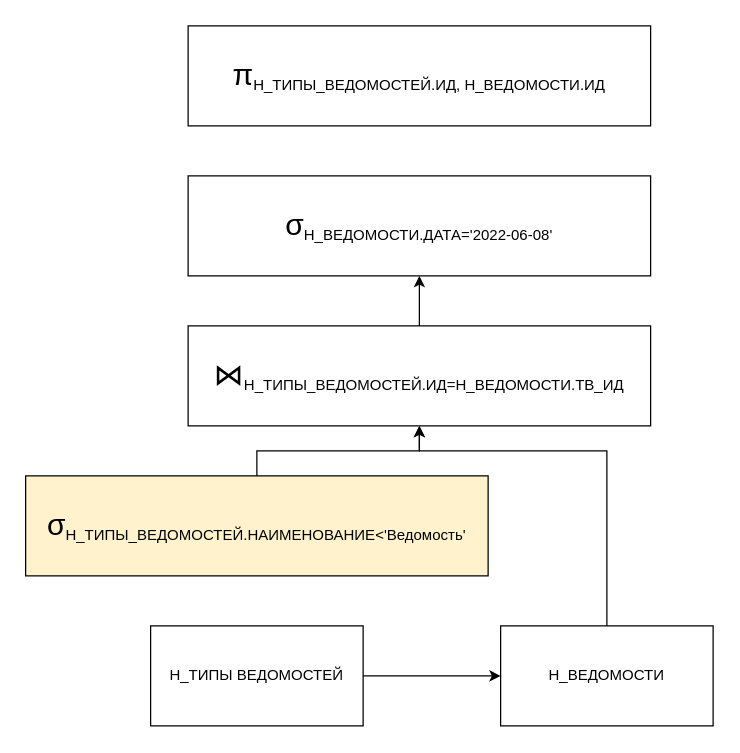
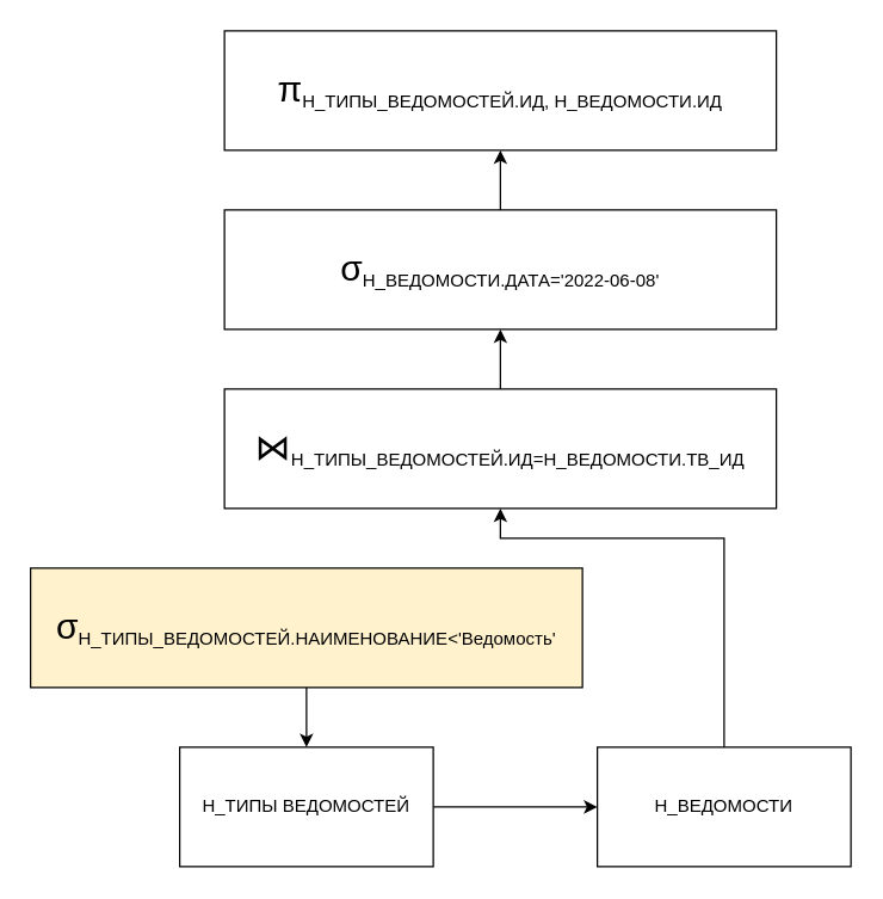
+ <mxCell id="10" style="edgeStyle=orthogonalEdgeStyle;rounded=0;orthogonalLoop=1;jettySize=auto;html=1;entryX=0.5;entryY=1;entryDx=0;entryDy=0;" parent="1" source="11" target="12" edge="1"><mxGeometry relative="1" as="geometry" /></mxCell>
- <mxCell id="8" style="edgeStyle=orthogonalEdgeStyle;rounded=0;orthogonalLoop=1;jettySize=auto;html=1;entryX=0.5;entryY=1;entryDx=0;entryDy=0;" edge="1" parent="1" source="9" target="7"><mxGeometry relative="1" as="geometry" /></mxCell>
+ <mxCell id="8" style="edgeStyle=orthogonalEdgeStyle;rounded=0;orthogonalLoop=1;jettySize=auto;html=1;" edge="1" parent="1" source="9" target="3"><mxGeometry relative="1" as="geometry" /></mxCell>
